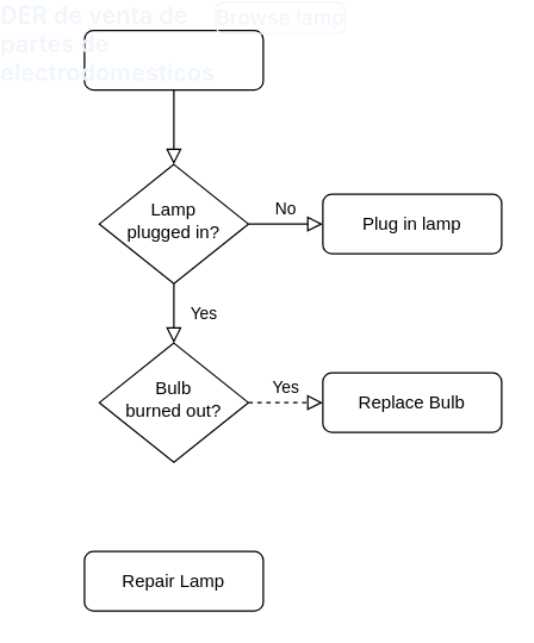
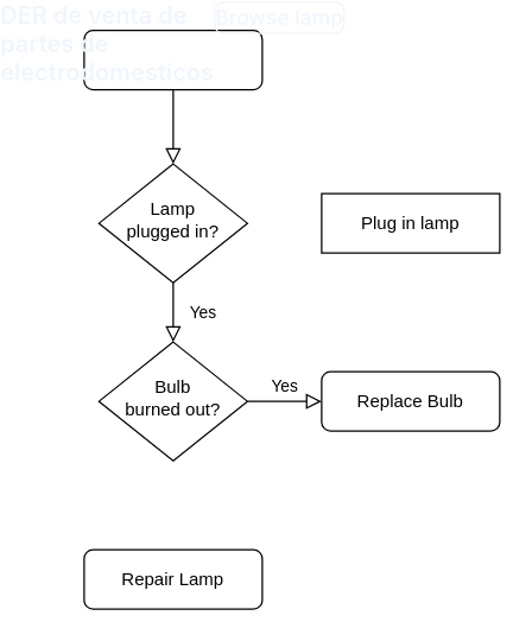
- <mxCell id="5" value="No" style="edgeStyle=orthogonalEdgeStyle;rounded=0;html=1;jettySize=auto;orthogonalLoop=1;fontSize=11;endArrow=block;endFill=0;endSize=8;strokeWidth=1;shadow=0;labelBackgroundColor=none;" parent="1" source="6" target="7" edge="1"><mxGeometry y="10" relative="1" as="geometry"><mxPoint as="offset" /></mxGeometry></mxCell>
- <mxCell id="7" value="Plug in lamp" style="rounded=1;whiteSpace=wrap;html=1;fontSize=12;glass=0;strokeWidth=1;shadow=0;" parent="1" vertex="1"><mxGeometry x="180" y="130" width="120" height="40" as="geometry" /></mxCell>
+ <mxCell id="7" value="Plug in lamp" style="whiteSpace=wrap;html=1;fontSize=12;glass=0;strokeWidth=1;shadow=0;rounded=0;" parent="1" vertex="1"><mxGeometry x="180" y="130" width="120" height="40" as="geometry" /></mxCell>
- <mxCell id="8" value="Yes" style="edgeStyle=orthogonalEdgeStyle;rounded=0;html=1;jettySize=auto;orthogonalLoop=1;fontSize=11;endArrow=block;endFill=0;endSize=8;strokeWidth=1;shadow=0;labelBackgroundColor=none;dashed=1;" parent="1" source="9" target="11" edge="1"><mxGeometry y="10" relative="1" as="geometry"><mxPoint as="offset" /></mxGeometry></mxCell>
+ <mxCell id="8" value="Yes" style="edgeStyle=orthogonalEdgeStyle;rounded=0;html=1;jettySize=auto;orthogonalLoop=1;fontSize=11;endArrow=block;endFill=0;endSize=8;strokeWidth=1;shadow=0;labelBackgroundColor=none;" parent="1" source="9" target="11" edge="1"><mxGeometry y="10" relative="1" as="geometry"><mxPoint as="offset" /></mxGeometry></mxCell>
